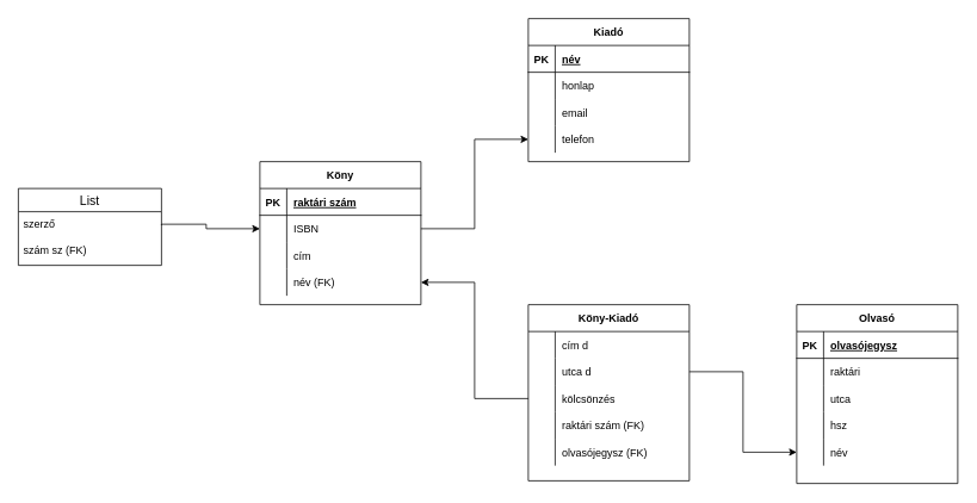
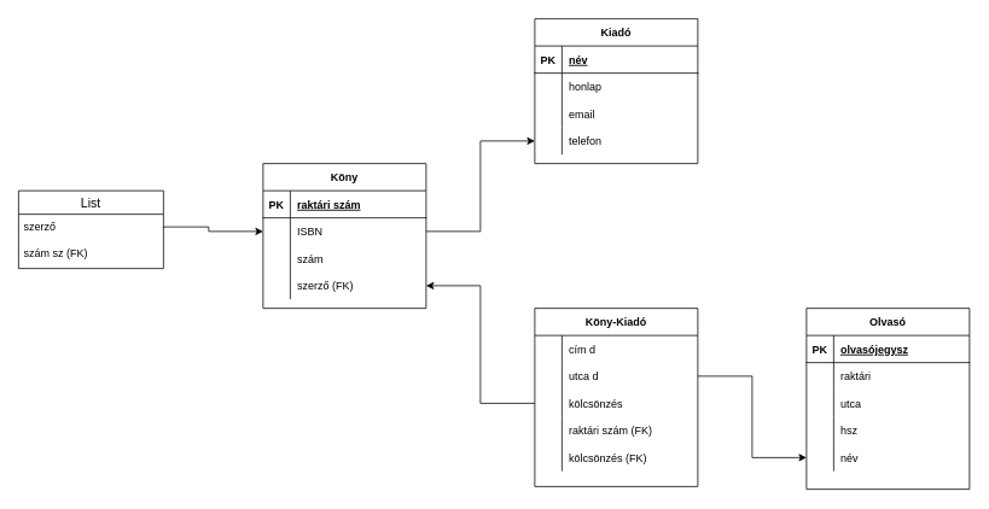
- <mxCell id="27" value="cím" style="shape=partialRectangle;connectable=0;fillColor=none;top=0;left=0;bottom=0;right=0;align=left;spacingLeft=6;overflow=hidden;" parent="25" vertex="1"><mxGeometry x="30" width="150" height="30" as="geometry"><mxRectangle width="150" height="30" as="alternateBounds" /></mxGeometry></mxCell>
+ <mxCell id="27" value="szám" style="shape=partialRectangle;connectable=0;fillColor=none;top=0;left=0;bottom=0;right=0;align=left;spacingLeft=6;overflow=hidden;" parent="25" vertex="1"><mxGeometry x="30" width="150" height="30" as="geometry"><mxRectangle width="150" height="30" as="alternateBounds" /></mxGeometry></mxCell>
- <mxCell id="30" value="név (FK)" style="shape=partialRectangle;connectable=0;fillColor=none;top=0;left=0;bottom=0;right=0;align=left;spacingLeft=6;overflow=hidden;" parent="28" vertex="1"><mxGeometry x="30" width="150" height="30" as="geometry"><mxRectangle width="150" height="30" as="alternateBounds" /></mxGeometry></mxCell>
+ <mxCell id="30" value="szerző (FK)" style="shape=partialRectangle;connectable=0;fillColor=none;top=0;left=0;bottom=0;right=0;align=left;spacingLeft=6;overflow=hidden;" parent="28" vertex="1"><mxGeometry x="30" width="150" height="30" as="geometry"><mxRectangle width="150" height="30" as="alternateBounds" /></mxGeometry></mxCell>
- <mxCell id="59" value="olvasójegysz (FK)" style="shape=partialRectangle;connectable=0;fillColor=none;top=0;left=0;bottom=0;right=0;align=left;spacingLeft=6;overflow=hidden;" parent="57" vertex="1"><mxGeometry x="30" width="150" height="30" as="geometry"><mxRectangle width="150" height="30" as="alternateBounds" /></mxGeometry></mxCell>
+ <mxCell id="59" value="kölcsönzés (FK)" style="shape=partialRectangle;connectable=0;fillColor=none;top=0;left=0;bottom=0;right=0;align=left;spacingLeft=6;overflow=hidden;" parent="57" vertex="1"><mxGeometry x="30" width="150" height="30" as="geometry"><mxRectangle width="150" height="30" as="alternateBounds" /></mxGeometry></mxCell>
